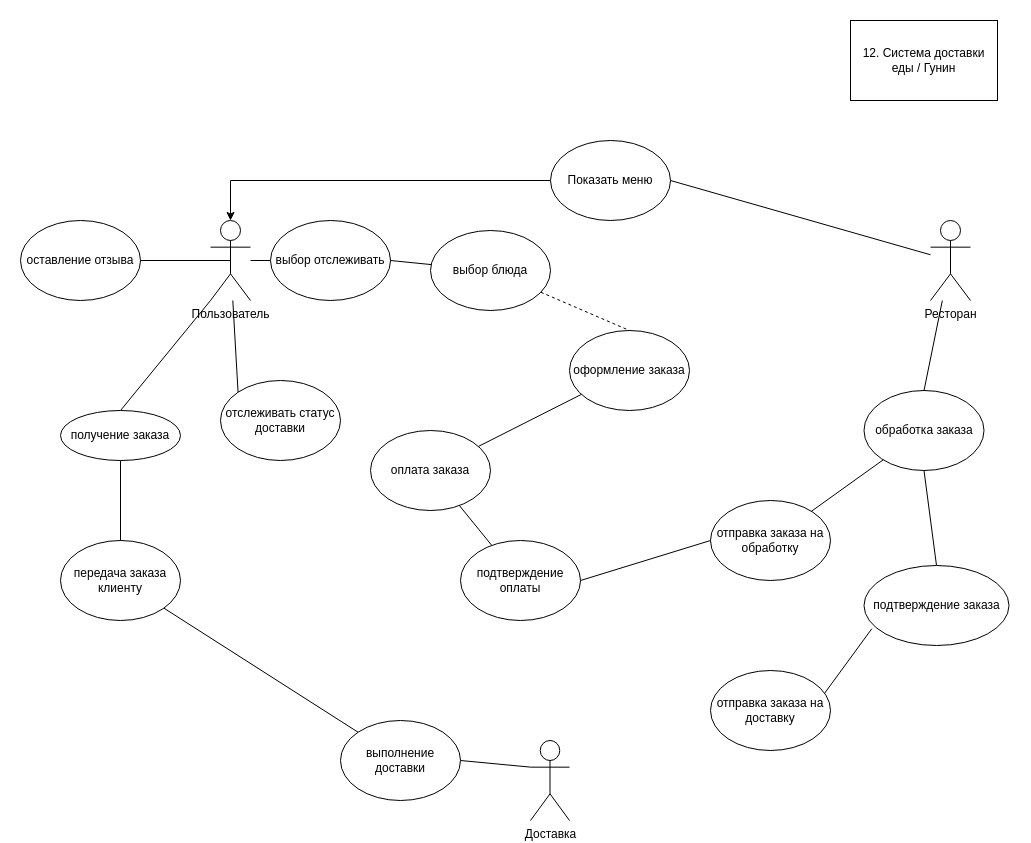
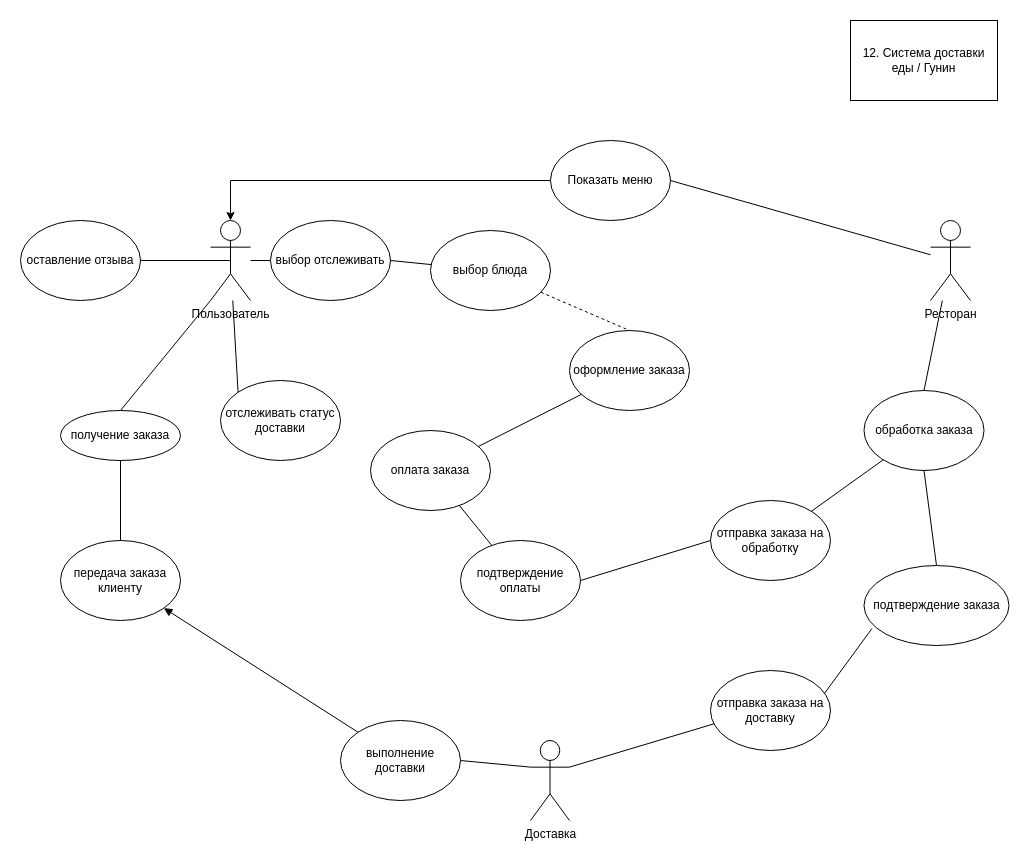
- <mxCell id="32" value="" style="endArrow=none;html=1;rounded=0;exitX=0;exitY=0;exitDx=0;exitDy=0;" edge="1" parent="1" source="31" target="33"><mxGeometry width="50" height="50" relative="1" as="geometry"><mxPoint x="410" y="560" as="sourcePoint" /><mxPoint x="120" y="580" as="targetPoint" /></mxGeometry></mxCell>
+ <mxCell id="32" value="" style="endArrow=block;html=1;rounded=0;exitX=0;exitY=0;exitDx=0;exitDy=0;" edge="1" parent="1" source="31" target="33"><mxGeometry width="50" height="50" relative="1" as="geometry"><mxPoint x="410" y="560" as="sourcePoint" /><mxPoint x="120" y="580" as="targetPoint" /></mxGeometry></mxCell>
+ <mxCell id="27" value="" style="endArrow=none;html=1;rounded=0;exitX=1;exitY=0.333;exitDx=0;exitDy=0;exitPerimeter=0;entryX=0.028;entryY=0.667;entryDx=0;entryDy=0;entryPerimeter=0;" edge="1" parent="1" source="24" target="26"><mxGeometry width="50" height="50" relative="1" as="geometry"><mxPoint x="480" y="660" as="sourcePoint" /><mxPoint x="530" y="610" as="targetPoint" /></mxGeometry></mxCell>
